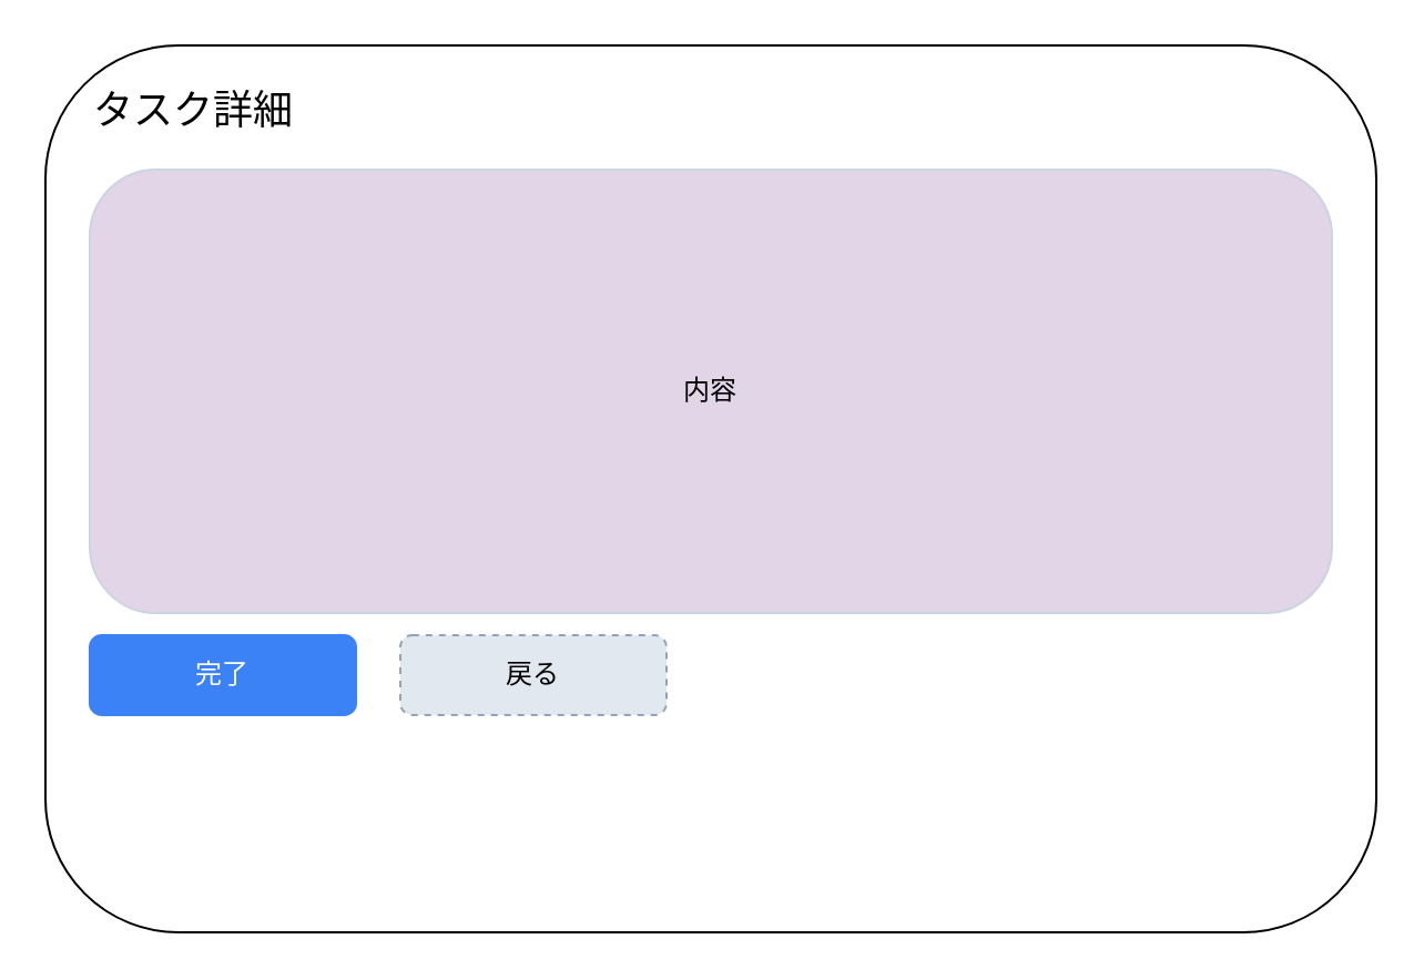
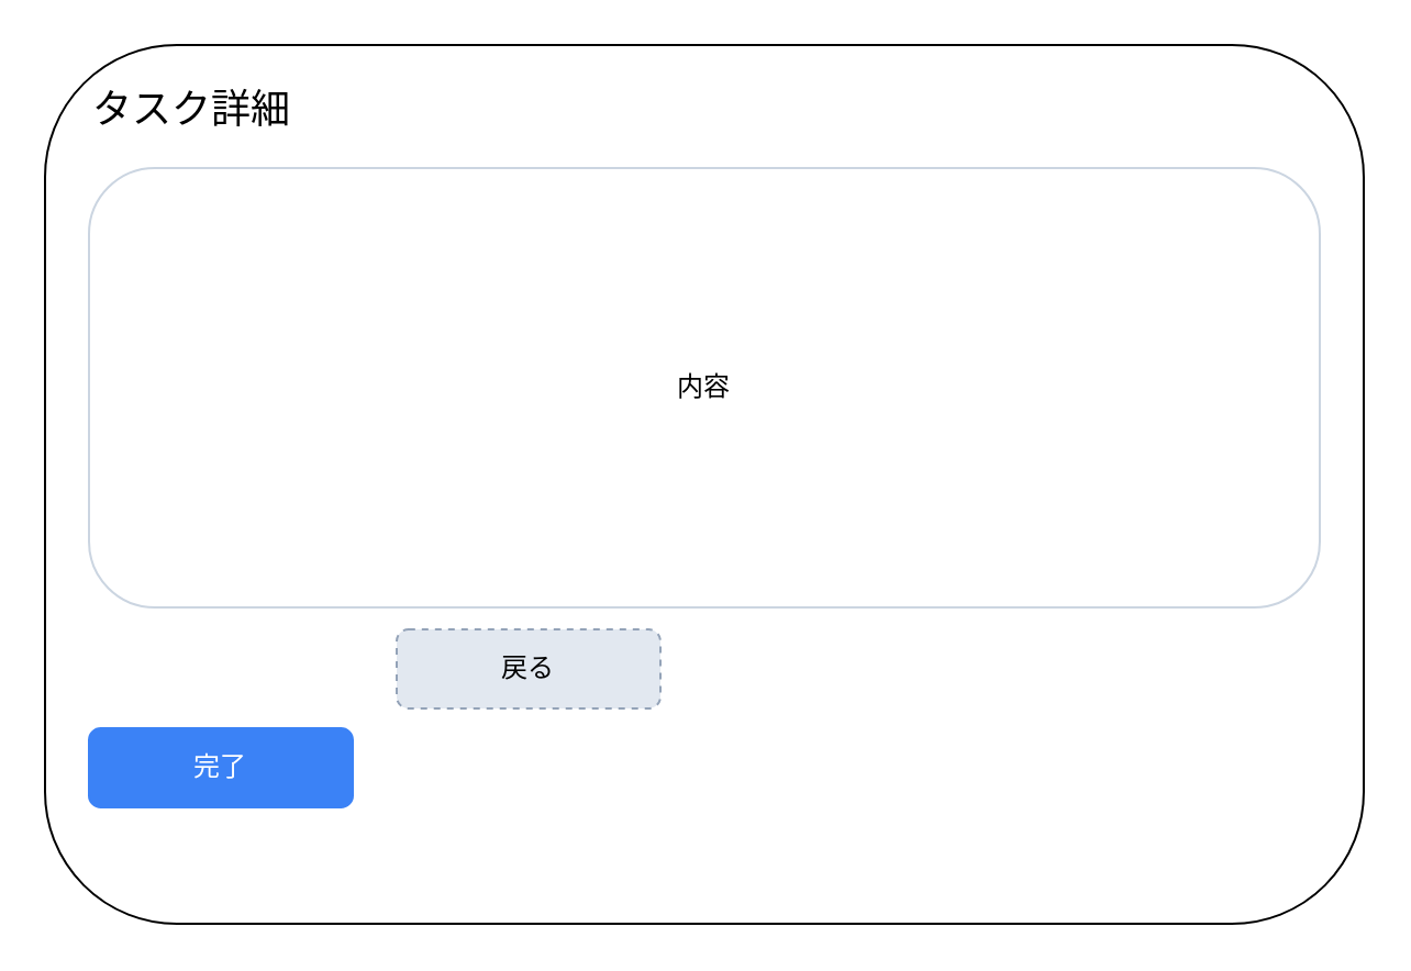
- <mxCell id="4" value="内容" style="rounded=1;whiteSpace=wrap;html=1;fillColor=#e1d5e7;strokeColor=#CBD5E1;" vertex="1" parent="2"><mxGeometry x="20" y="56" width="560" height="200" as="geometry" /></mxCell>
+ <mxCell id="4" value="内容" style="rounded=1;whiteSpace=wrap;html=1;fillColor=#FFFFFF;strokeColor=#CBD5E1;" vertex="1" parent="2"><mxGeometry x="20" y="56" width="560" height="200" as="geometry" /></mxCell>
- <mxCell id="5" value="完了" style="rounded=1;whiteSpace=wrap;html=1;fillColor=#3B82F6;fontColor=#FFFFFF;strokeColor=#3B82F6;" vertex="1" parent="2"><mxGeometry x="20" y="266" width="120" height="36" as="geometry" /></mxCell>
+ <mxCell id="5" value="完了" style="rounded=1;whiteSpace=wrap;html=1;fillColor=#3B82F6;fontColor=#FFFFFF;strokeColor=#3B82F6;" vertex="1" parent="2"><mxGeometry x="20" y="311" width="120" height="36" as="geometry" /></mxCell>
